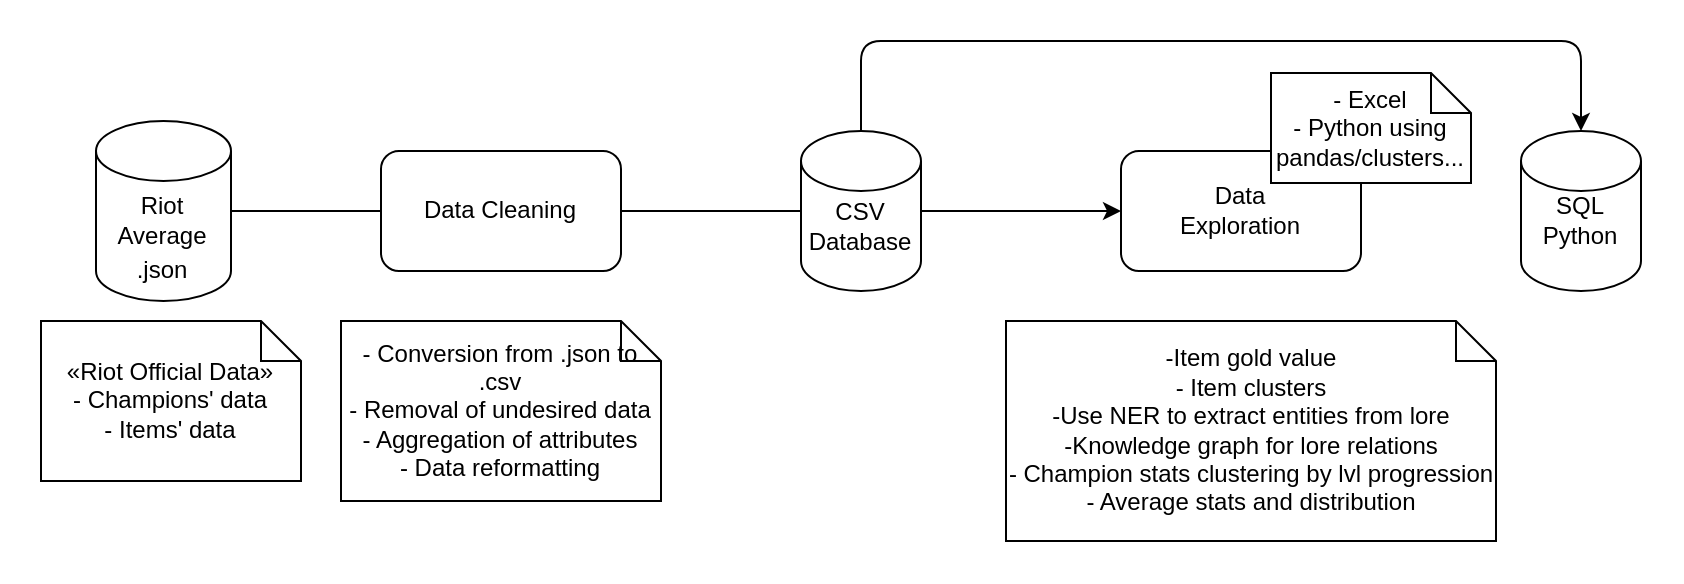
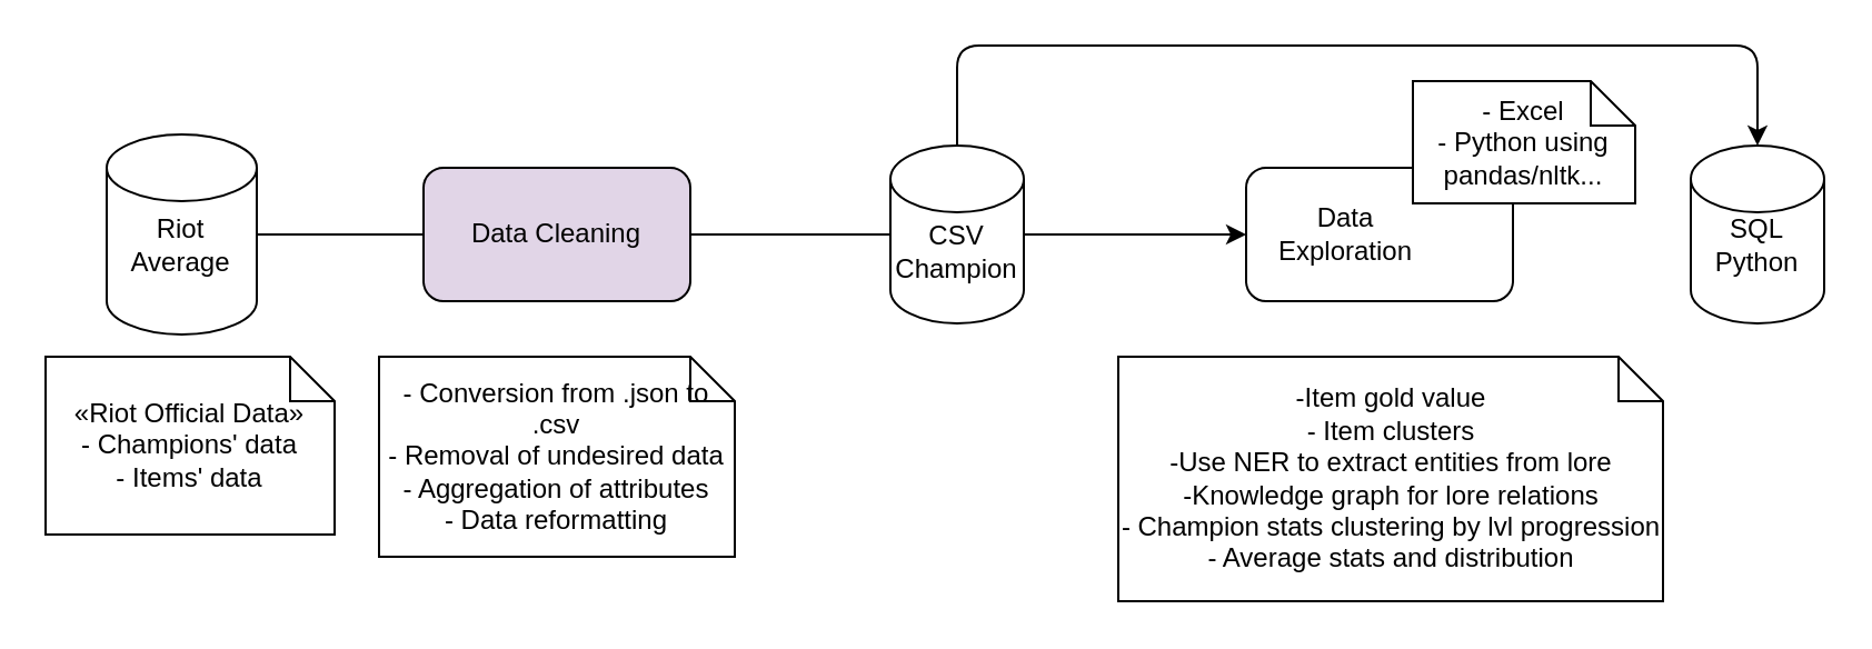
- <mxCell id="17" value="- Excel&lt;br&gt;- Python using pandas/clusters..." style="shape=note;size=20;whiteSpace=wrap;html=1;" vertex="1" parent="1"><mxGeometry x="635" y="36" width="100" height="55" as="geometry" /></mxCell>
+ <mxCell id="17" value="- Excel&lt;br&gt;- Python using pandas/nltk..." style="shape=note;size=20;whiteSpace=wrap;html=1;" vertex="1" parent="1"><mxGeometry x="635" y="36" width="100" height="55" as="geometry" /></mxCell>
- <mxCell id="2" value="Data Cleaning" style="rounded=1;whiteSpace=wrap;html=1;" vertex="1" parent="1"><mxGeometry x="190" y="75" width="120" height="60" as="geometry" /></mxCell>
+ <mxCell id="2" value="Data Cleaning" style="rounded=1;whiteSpace=wrap;html=1;fillColor=#e1d5e7;" vertex="1" parent="1"><mxGeometry x="190" y="75" width="120" height="60" as="geometry" /></mxCell>
- <mxCell id="11" value="Data Exploration" style="text;html=1;strokeColor=none;fillColor=none;align=center;verticalAlign=middle;whiteSpace=wrap;rounded=0;" vertex="1" parent="1"><mxGeometry x="600" y="95" width="40" height="20" as="geometry" /></mxCell>
+ <mxCell id="11" value="Data Exploration" style="text;html=1;strokeColor=none;fillColor=none;align=center;verticalAlign=middle;whiteSpace=wrap;rounded=0;" vertex="1" parent="1"><mxGeometry x="585" y="95" width="40" height="20" as="geometry" /></mxCell>
- <mxCell id="8" value="CSV Database" style="text;html=1;strokeColor=none;fillColor=none;align=center;verticalAlign=middle;whiteSpace=wrap;rounded=0;" vertex="1" parent="1"><mxGeometry x="405" y="103" width="50" height="20" as="geometry" /></mxCell>
+ <mxCell id="8" value="CSV Champion" style="text;html=1;strokeColor=none;fillColor=none;align=center;verticalAlign=middle;whiteSpace=wrap;rounded=0;" vertex="1" parent="1"><mxGeometry x="405" y="103" width="50" height="20" as="geometry" /></mxCell>
- <mxCell id="19" value=".json" style="text;html=1;strokeColor=none;fillColor=none;align=center;verticalAlign=middle;whiteSpace=wrap;rounded=0;" vertex="1" parent="1"><mxGeometry x="61.25" y="125" width="40" height="20" as="geometry" /></mxCell>
